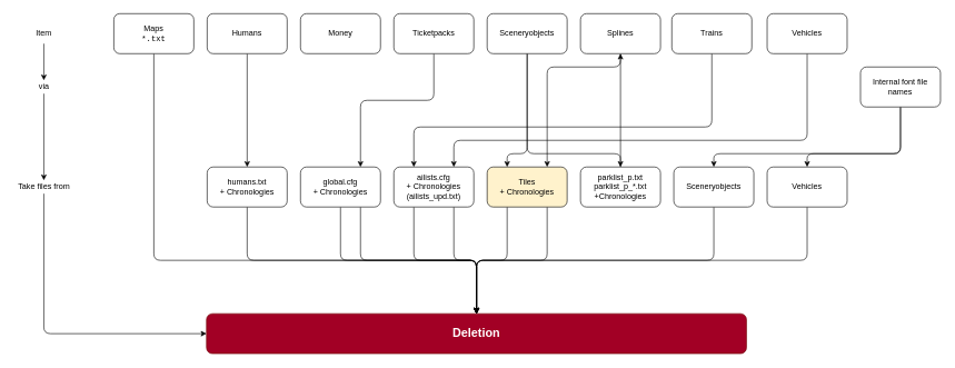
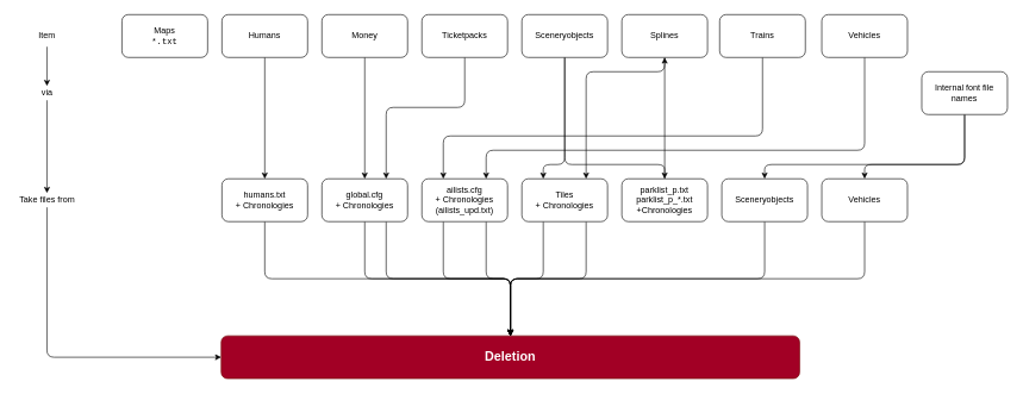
+ <mxCell id="2" style="edgeStyle=orthogonalEdgeStyle;rounded=1;orthogonalLoop=1;jettySize=auto;html=1;entryX=0.5;entryY=0;entryDx=0;entryDy=0;shadow=0;fontFamily=Helvetica;fontSize=12;" parent="1" source="3" target="22" edge="1"><mxGeometry relative="1" as="geometry" /></mxCell>
- <mxCell id="30" value="Tiles&lt;br&gt;+ Chronologies" style="whiteSpace=wrap;html=1;fontFamily=Helvetica;fontSize=12;rounded=1;fillColor=#fff2cc;" parent="1" vertex="1"><mxGeometry x="730" y="250" width="120" height="60" as="geometry" /></mxCell>
+ <mxCell id="30" value="Tiles&lt;br&gt;+ Chronologies" style="whiteSpace=wrap;html=1;fontFamily=Helvetica;fontSize=12;rounded=1;" parent="1" vertex="1"><mxGeometry x="730" y="250" width="120" height="60" as="geometry" /></mxCell>
- <mxCell id="17" style="edgeStyle=orthogonalEdgeStyle;rounded=1;orthogonalLoop=1;jettySize=auto;html=1;entryX=0.5;entryY=0;entryDx=0;entryDy=0;shadow=0;fontFamily=Helvetica;fontSize=12;" parent="1" source="18" target="19" edge="1"><mxGeometry relative="1" as="geometry"><Array as="points"><mxPoint x="230" y="390" /><mxPoint x="714" y="390" /></Array></mxGeometry></mxCell>
